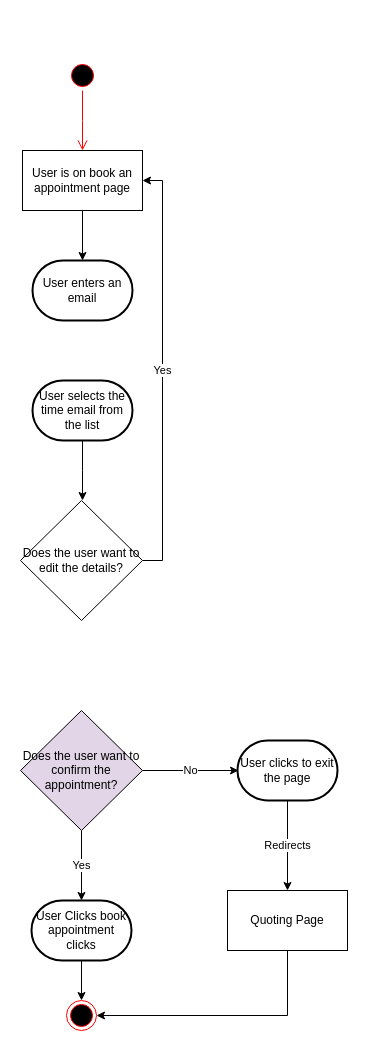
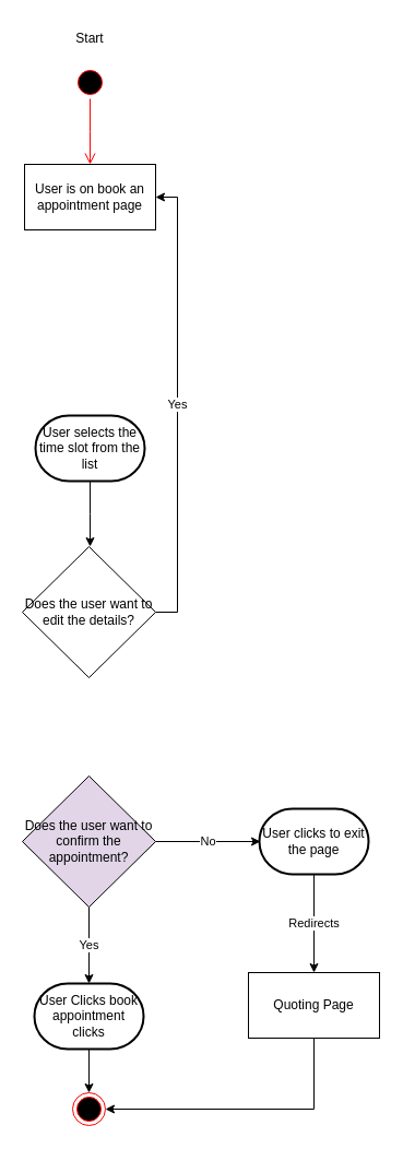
+ <mxCell id="12" value="Start" style="text;html=1;strokeColor=none;fillColor=none;align=center;verticalAlign=middle;whiteSpace=wrap;rounded=0;" vertex="1" parent="1"><mxGeometry x="52" y="20" width="60" height="30" as="geometry" /></mxCell>
- <mxCell id="4" style="edgeStyle=orthogonalEdgeStyle;rounded=0;orthogonalLoop=1;jettySize=auto;html=1;entryX=0.5;entryY=0;entryDx=0;entryDy=0;entryPerimeter=0;" edge="1" parent="1" source="5" target="6"><mxGeometry relative="1" as="geometry" /></mxCell>
- <mxCell id="6" value="User enters an email" style="strokeWidth=2;html=1;shape=mxgraph.flowchart.terminator;whiteSpace=wrap;" vertex="1" parent="1"><mxGeometry x="32" y="260" width="100" height="60" as="geometry" /></mxCell>
- <mxCell id="8" value="User selects the time email from the list" style="strokeWidth=2;html=1;shape=mxgraph.flowchart.terminator;whiteSpace=wrap;" vertex="1" parent="1"><mxGeometry x="32" y="380" width="100" height="60" as="geometry" /></mxCell>
+ <mxCell id="8" value="User selects the time slot from the list" style="strokeWidth=2;html=1;shape=mxgraph.flowchart.terminator;whiteSpace=wrap;" vertex="1" parent="1"><mxGeometry x="32" y="380" width="100" height="60" as="geometry" /></mxCell>
